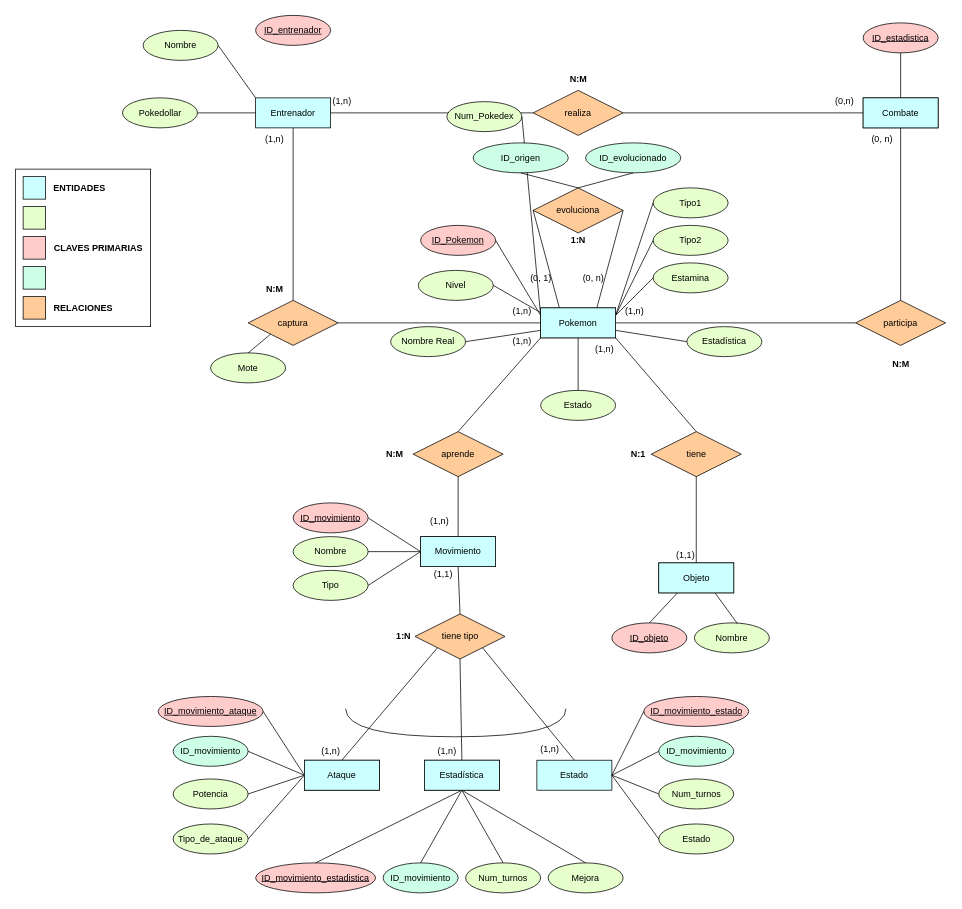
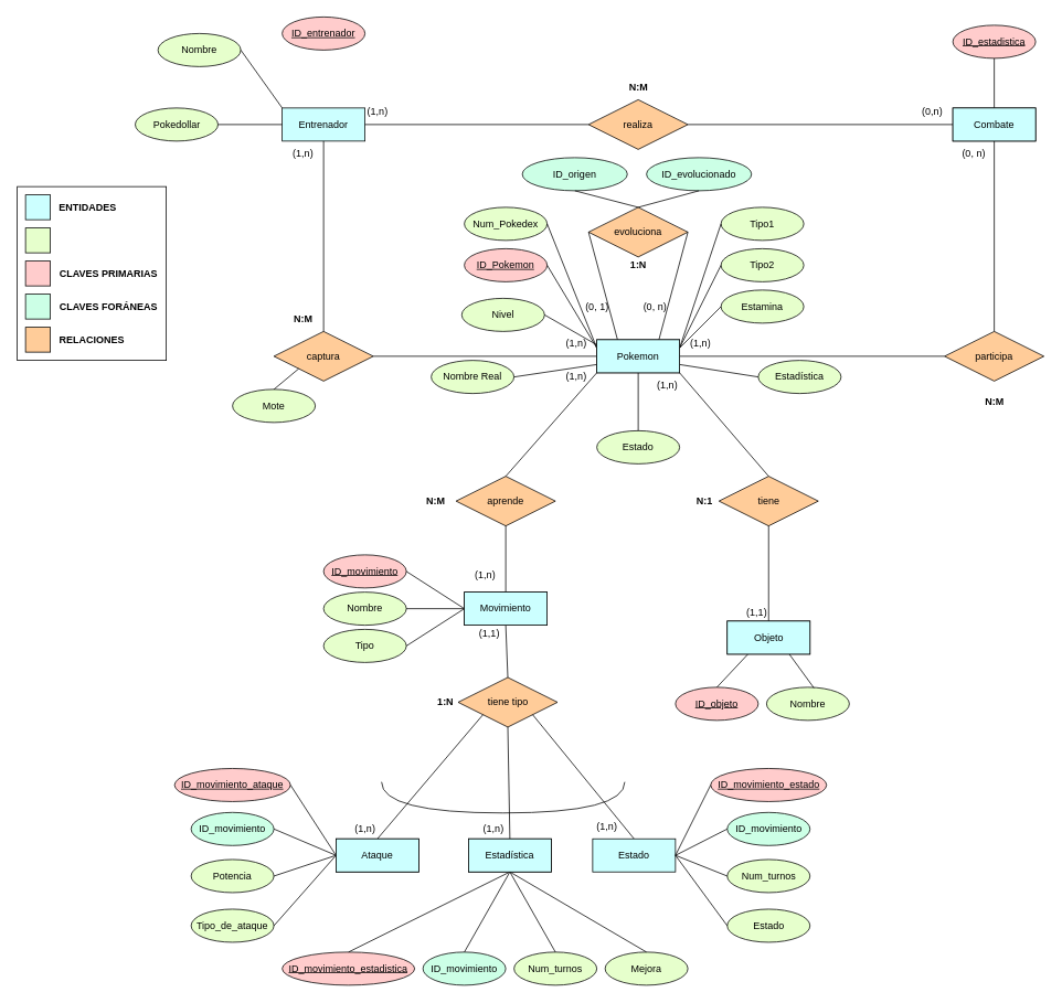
- <mxCell id="43" value="Num_Pokedex" style="ellipse;whiteSpace=wrap;html=1;align=center;fillColor=#E6FFCC;" parent="1" vertex="1"><mxGeometry x="595" y="135" width="100" height="40" as="geometry" /></mxCell>
+ <mxCell id="43" value="Num_Pokedex" style="ellipse;whiteSpace=wrap;html=1;align=center;fillColor=#E6FFCC;" parent="1" vertex="1"><mxGeometry x="560" y="250" width="100" height="40" as="geometry" /></mxCell>
+ <mxCell id="131" value="&lt;b&gt;CLAVES FORÁNEAS&lt;/b&gt;" style="text;html=1;align=center;verticalAlign=middle;resizable=0;points=[];autosize=1;strokeColor=none;fillColor=none;" vertex="1" parent="1"><mxGeometry x="60" y="355" width="140" height="30" as="geometry" /></mxCell>
